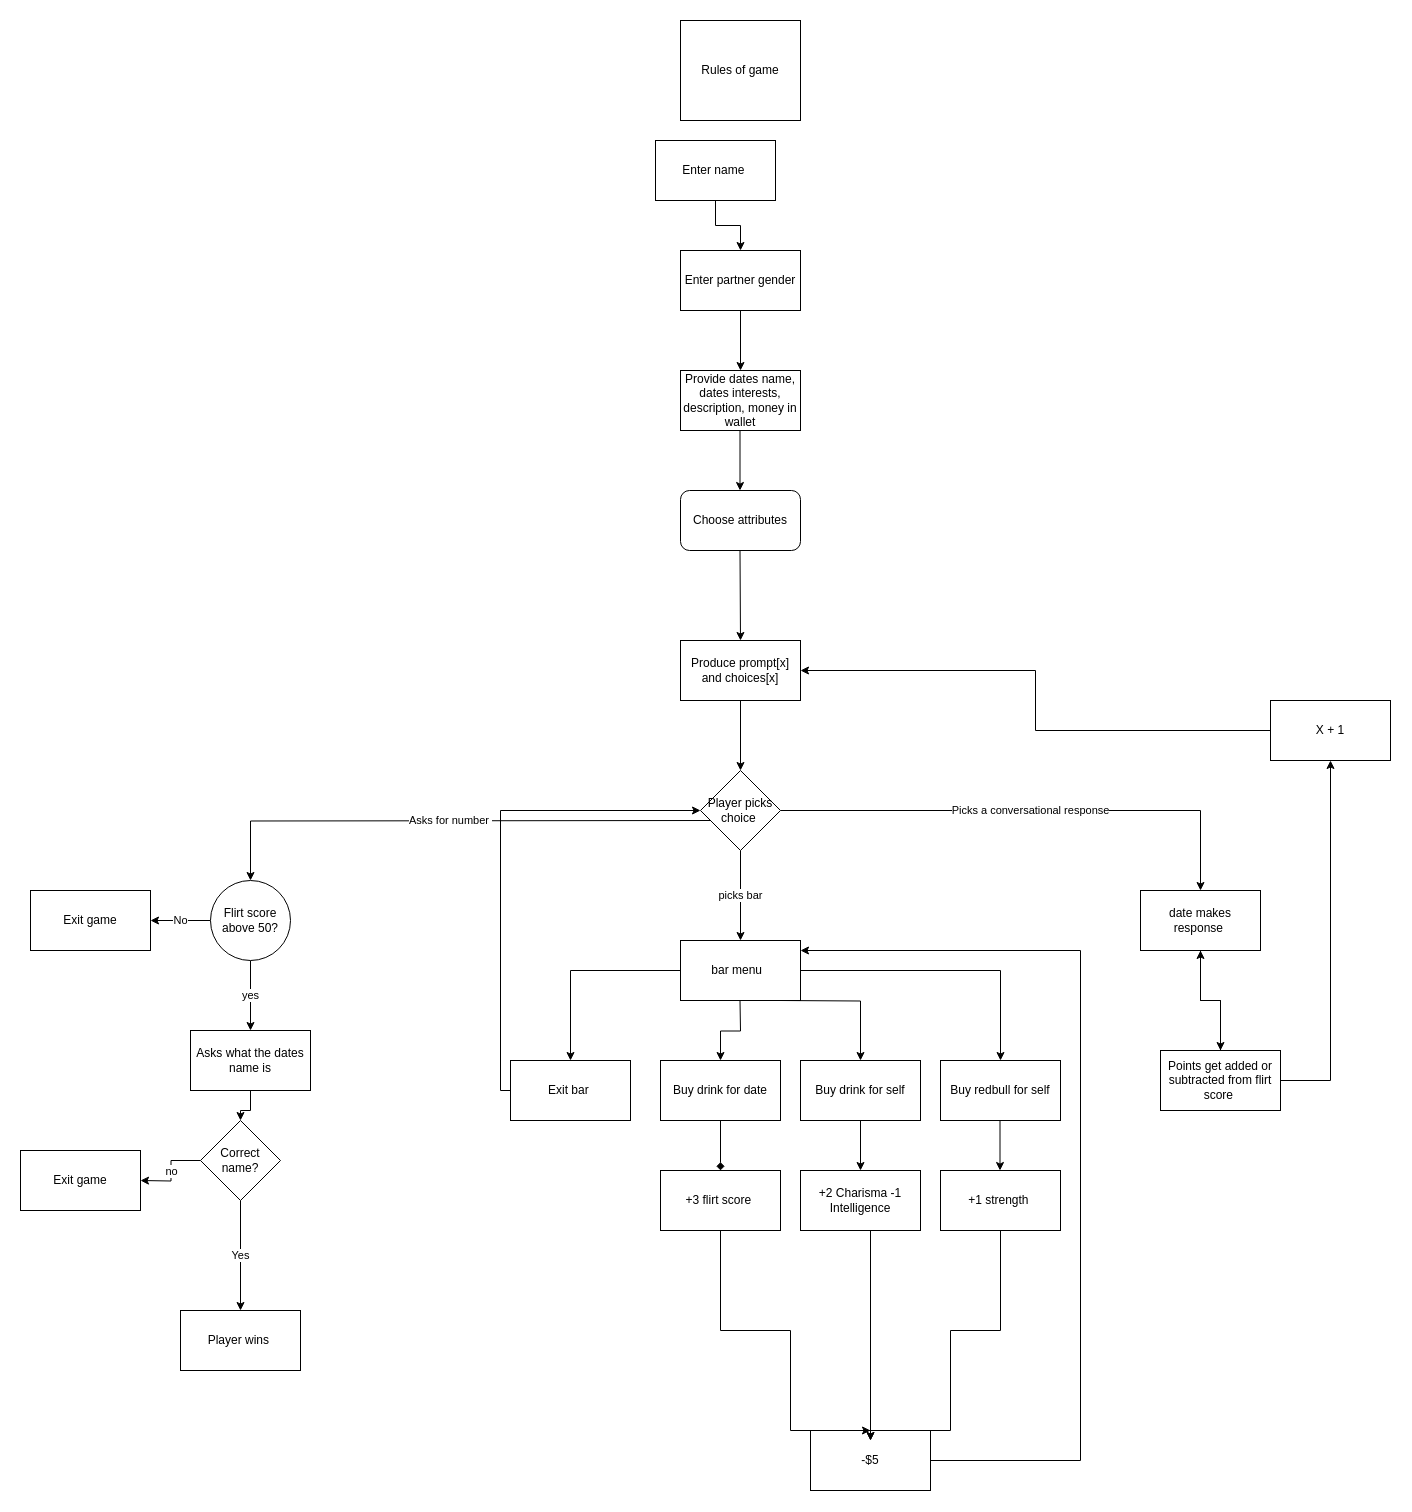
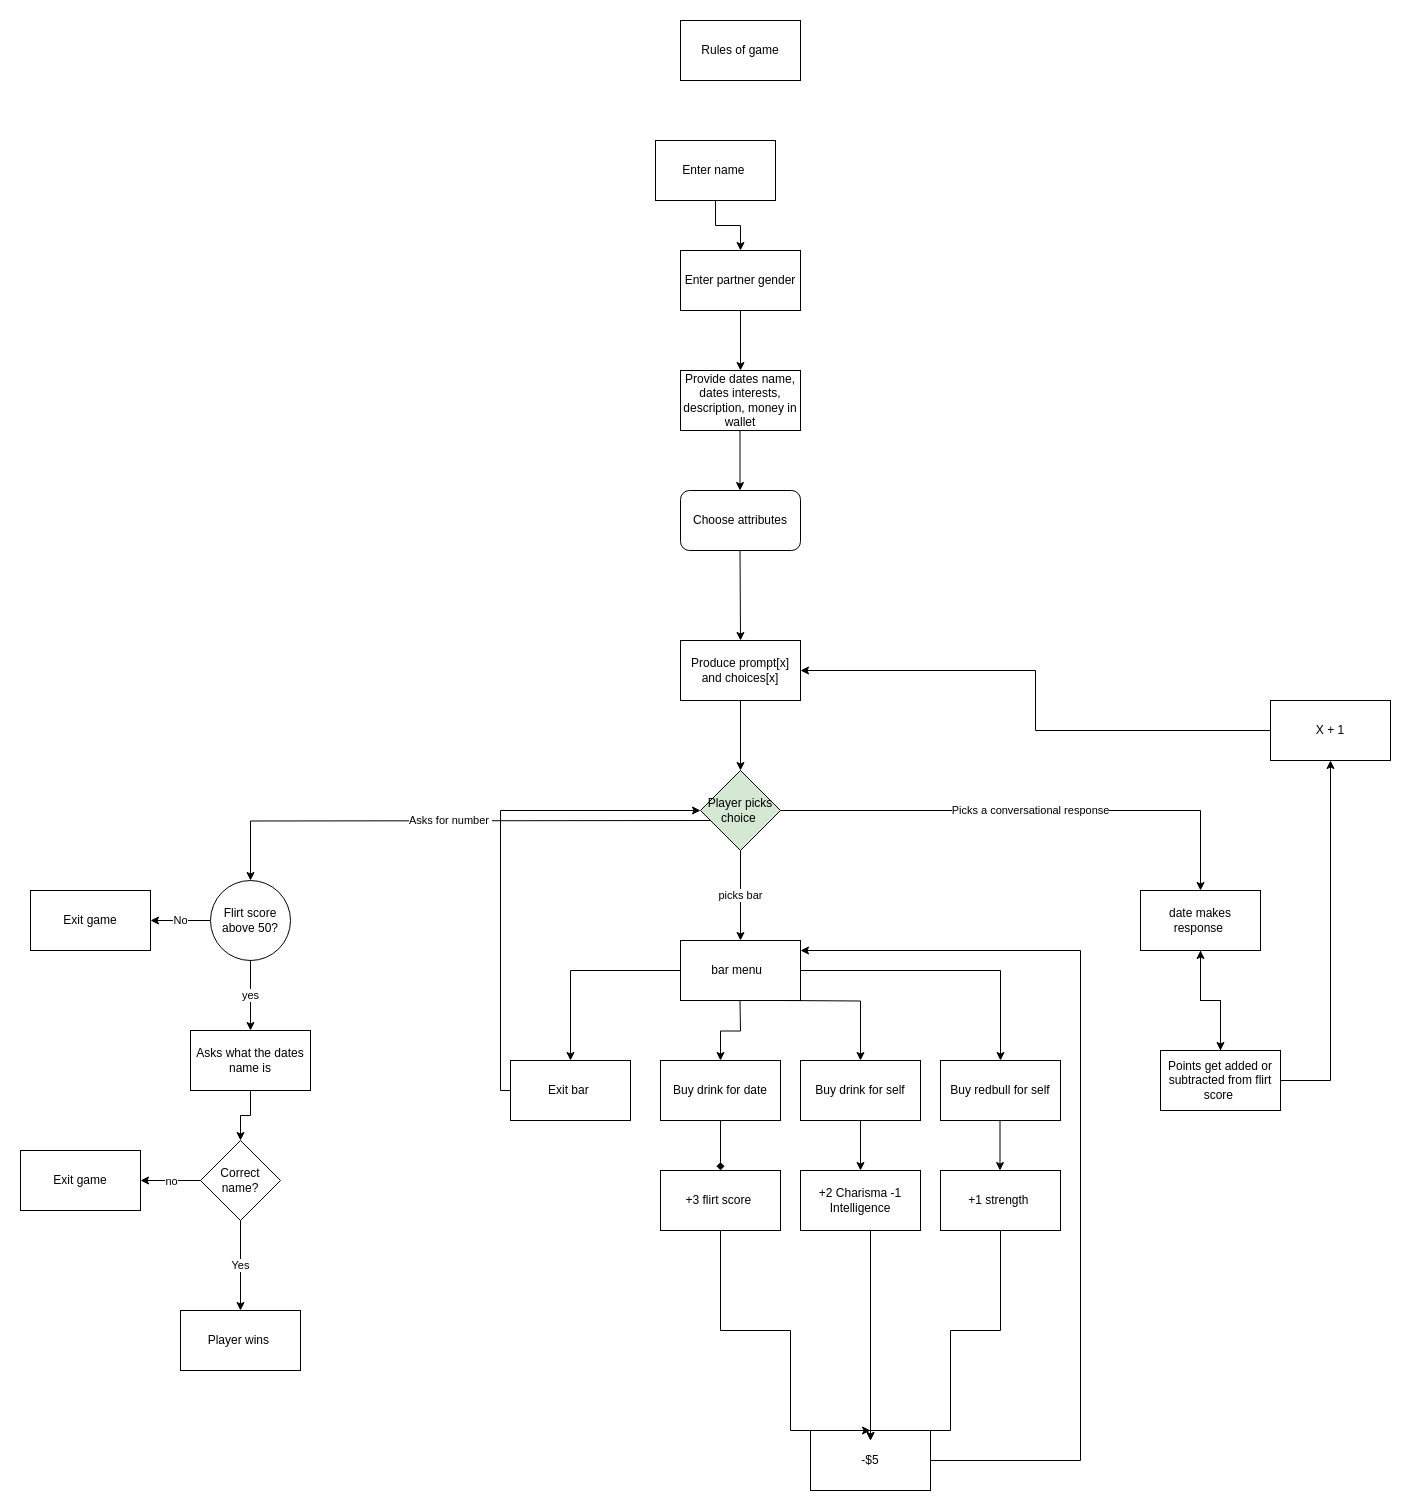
- <mxCell id="7" value="Rules of game" style="rounded=0;whiteSpace=wrap;html=1;" vertex="1" parent="1"><mxGeometry x="680" y="20" width="120" height="100" as="geometry" /></mxCell>
+ <mxCell id="7" value="Rules of game" style="rounded=0;whiteSpace=wrap;html=1;" vertex="1" parent="1"><mxGeometry x="680" y="20" width="120" height="60" as="geometry" /></mxCell>
- <mxCell id="12" value="Player picks choice&amp;nbsp;" style="rhombus;whiteSpace=wrap;html=1;" vertex="1" parent="1"><mxGeometry x="700" y="770" width="80" height="80" as="geometry" /></mxCell>
+ <mxCell id="12" value="Player picks choice&amp;nbsp;" style="rhombus;whiteSpace=wrap;html=1;fillColor=#d5e8d4;" vertex="1" parent="1"><mxGeometry x="700" y="770" width="80" height="80" as="geometry" /></mxCell>
- <mxCell id="40" value="Correct name?" style="rhombus;whiteSpace=wrap;html=1;" vertex="1" parent="1"><mxGeometry x="200" y="1120" width="80" height="80" as="geometry" /></mxCell>
+ <mxCell id="40" value="Correct name?" style="rhombus;whiteSpace=wrap;html=1;" vertex="1" parent="1"><mxGeometry x="200" y="1140" width="80" height="80" as="geometry" /></mxCell>
